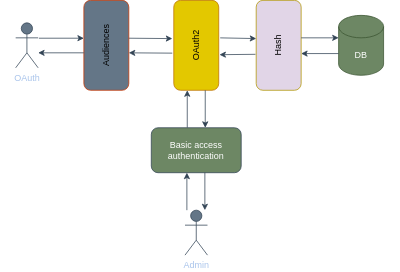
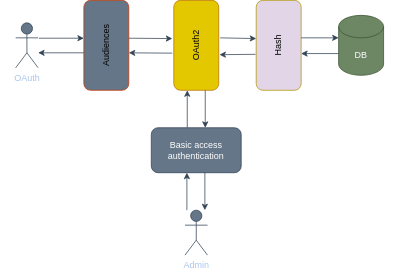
- <mxCell id="17" value="Basic access authentication" style="rounded=1;whiteSpace=wrap;html=1;rotation=0;fillColor=#6d8764;fontColor=#ffffff;strokeColor=#314354;" vertex="1" parent="1"><mxGeometry x="201" y="170" width="120" height="60" as="geometry" /></mxCell>
+ <mxCell id="17" value="Basic access authentication" style="rounded=1;whiteSpace=wrap;html=1;rotation=0;fillColor=#647687;fontColor=#ffffff;strokeColor=#314354;" vertex="1" parent="1"><mxGeometry x="201" y="170" width="120" height="60" as="geometry" /></mxCell>
